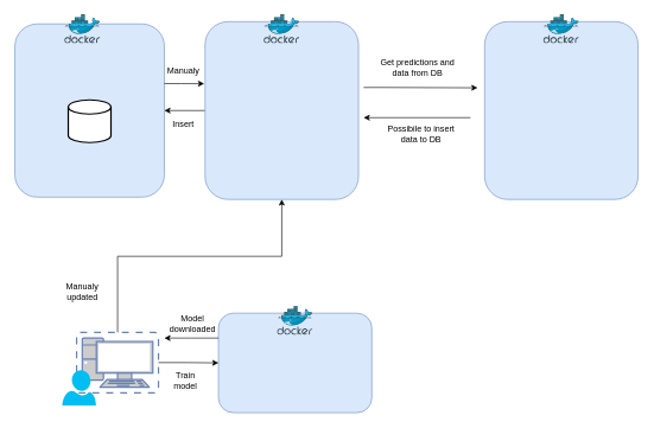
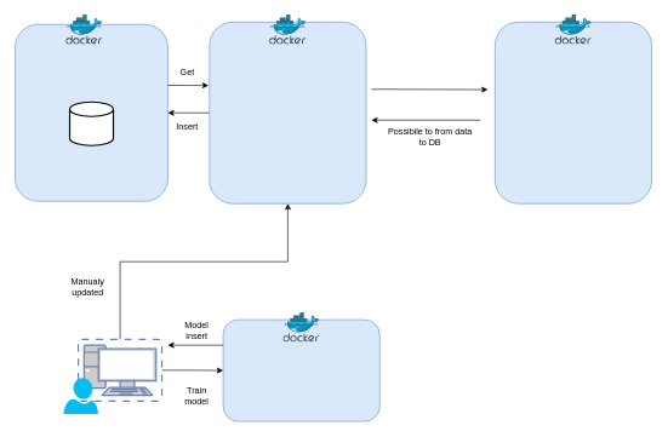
- <mxCell id="30" value="Get predictions and data from DB" style="text;html=1;align=center;verticalAlign=middle;whiteSpace=wrap;rounded=0;" vertex="1" parent="1"><mxGeometry x="521.52" y="80" width="128.48" height="30" as="geometry" /></mxCell>
- <mxCell id="25" value="Manualy" style="text;html=1;align=center;verticalAlign=middle;whiteSpace=wrap;rounded=0;" vertex="1" parent="1"><mxGeometry x="227.24" y="84.94" width="60" height="30" as="geometry" /></mxCell>
+ <mxCell id="25" value="Get" style="text;html=1;align=center;verticalAlign=middle;whiteSpace=wrap;rounded=0;" vertex="1" parent="1"><mxGeometry x="227.24" y="84.94" width="60" height="30" as="geometry" /></mxCell>
- <mxCell id="29" value="Possibile to insert data to DB" style="text;html=1;align=center;verticalAlign=middle;whiteSpace=wrap;rounded=0;" vertex="1" parent="1"><mxGeometry x="531.52" y="172.73" width="118.48" height="30" as="geometry" /></mxCell>
+ <mxCell id="29" value="Possibile to from data to DB" style="text;html=1;align=center;verticalAlign=middle;whiteSpace=wrap;rounded=0;" vertex="1" parent="1"><mxGeometry x="531.52" y="172.73" width="118.48" height="30" as="geometry" /></mxCell>
- <mxCell id="23" value="Manualy updated" style="text;html=1;align=center;verticalAlign=middle;whiteSpace=wrap;rounded=0;" vertex="1" parent="1"><mxGeometry x="85" y="395" width="60" height="30" as="geometry" /></mxCell>
+ <mxCell id="23" value="Manualy updated" style="text;html=1;align=center;verticalAlign=middle;whiteSpace=wrap;rounded=0;" vertex="1" parent="1"><mxGeometry x="90" y="380" width="60" height="30" as="geometry" /></mxCell>
- <mxCell id="22" value="Model downloaded" style="text;html=1;align=center;verticalAlign=middle;whiteSpace=wrap;rounded=0;" vertex="1" parent="1"><mxGeometry x="240" y="440" width="60" height="30" as="geometry" /></mxCell>
+ <mxCell id="22" value="Model insert" style="text;html=1;align=center;verticalAlign=middle;whiteSpace=wrap;rounded=0;" vertex="1" parent="1"><mxGeometry x="240" y="440" width="60" height="30" as="geometry" /></mxCell>
- <mxCell id="20" value="Train model" style="text;html=1;align=center;verticalAlign=middle;whiteSpace=wrap;rounded=0;" vertex="1" parent="1"><mxGeometry x="230" y="520" width="60" height="30" as="geometry" /></mxCell>
+ <mxCell id="20" value="Train model" style="text;html=1;align=center;verticalAlign=middle;whiteSpace=wrap;rounded=0;" vertex="1" parent="1"><mxGeometry x="240" y="530" width="60" height="30" as="geometry" /></mxCell>
